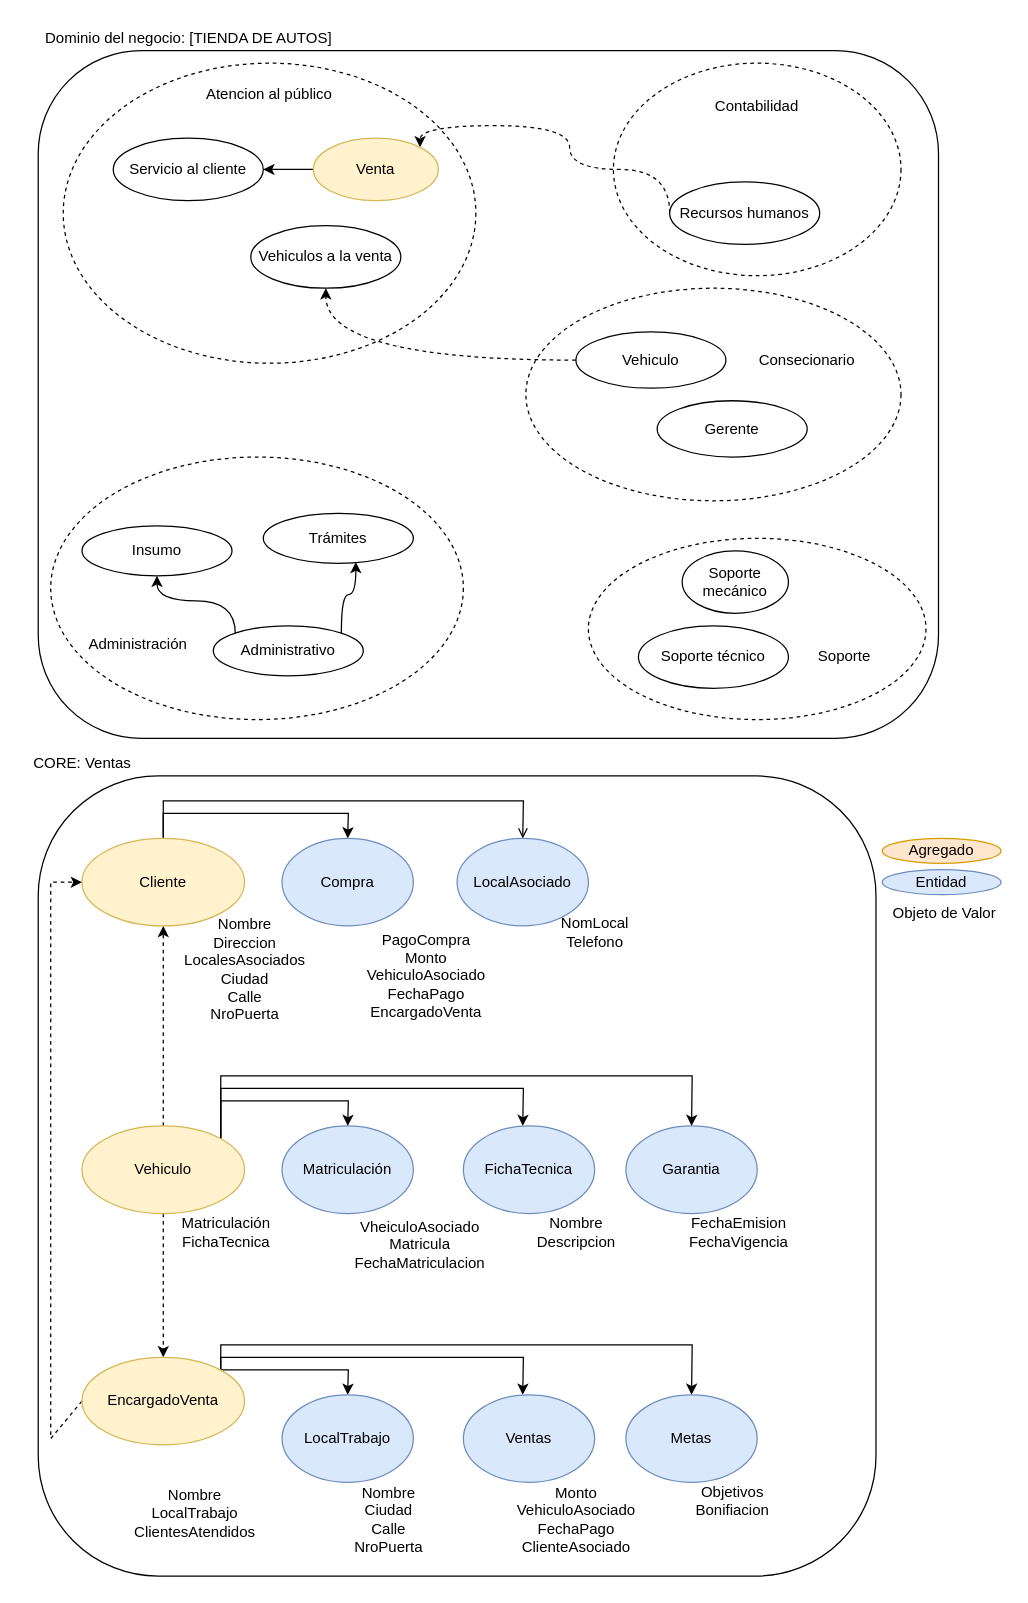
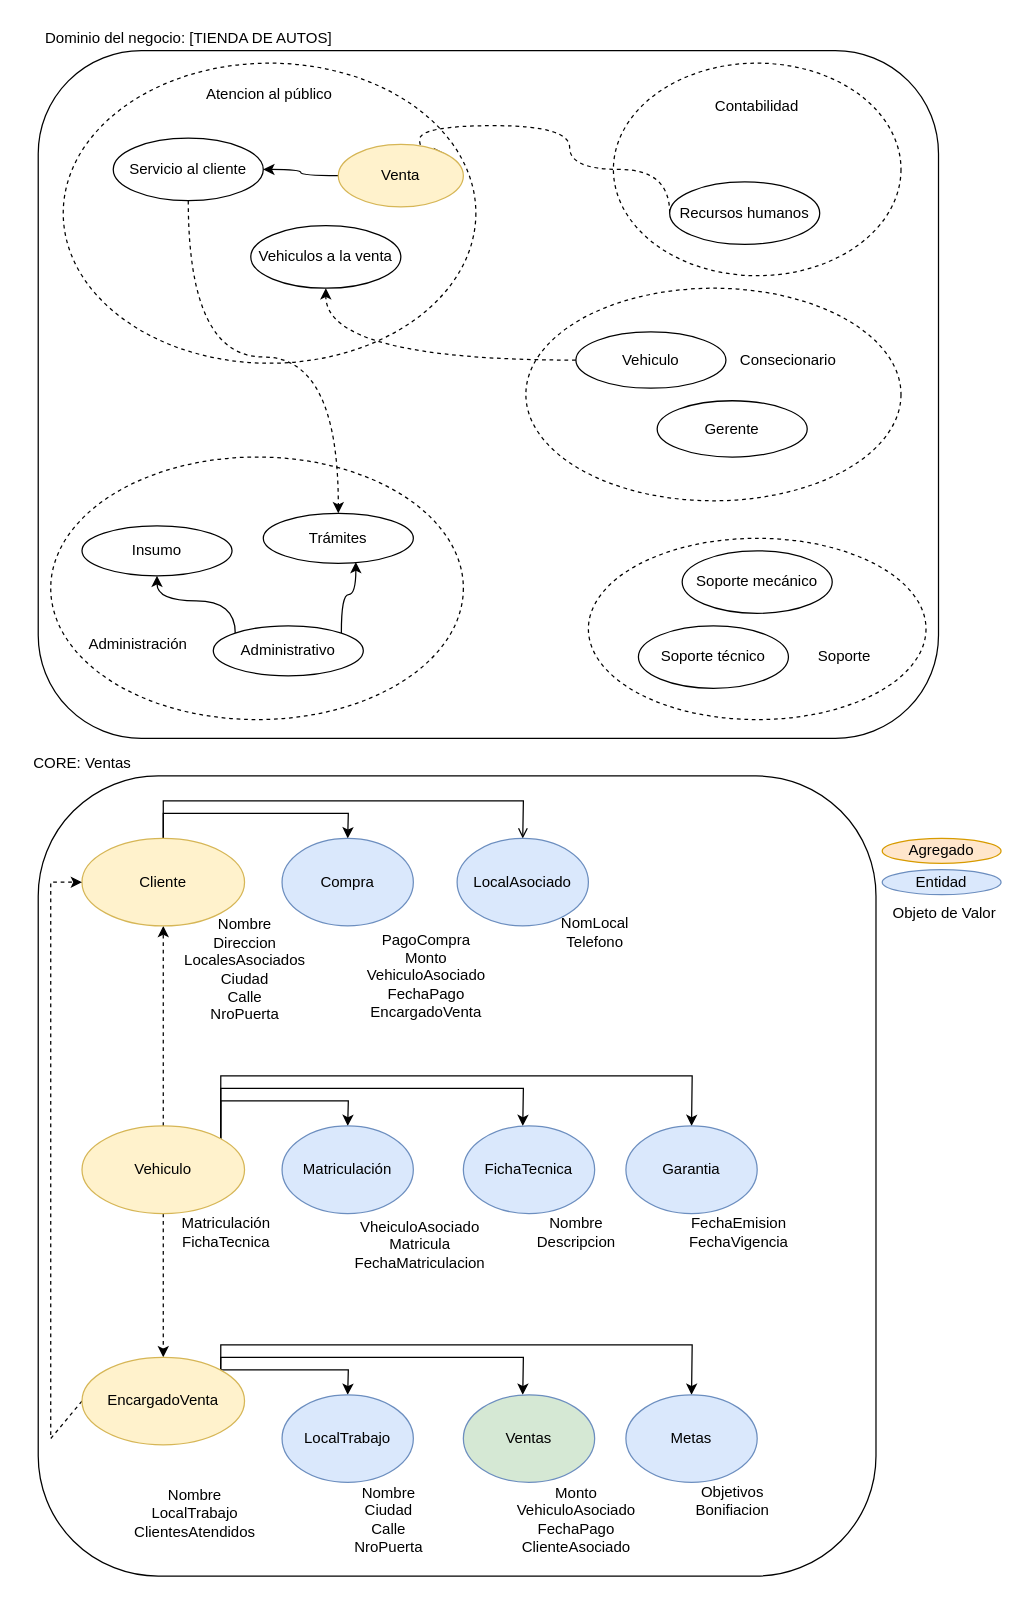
- <mxCell id="30" value="Venta" style="ellipse;whiteSpace=wrap;html=1;fillColor=#fff2cc;strokeColor=#d6b656;" parent="1" vertex="1"><mxGeometry x="250" y="110" width="100" height="50" as="geometry" /></mxCell>
+ <mxCell id="30" value="Venta" style="ellipse;whiteSpace=wrap;html=1;fillColor=#fff2cc;strokeColor=#d6b656;" parent="1" vertex="1"><mxGeometry x="270" y="115" width="100" height="50" as="geometry" /></mxCell>
+ <mxCell id="31" style="edgeStyle=orthogonalEdgeStyle;curved=1;rounded=0;orthogonalLoop=1;jettySize=auto;html=1;exitX=0.5;exitY=1;exitDx=0;exitDy=0;entryX=0.5;entryY=0;entryDx=0;entryDy=0;dashed=1;" parent="1" source="6" target="18" edge="1"><mxGeometry relative="1" as="geometry" /></mxCell>
- <mxCell id="28" value="Consecionario" style="text;html=1;strokeColor=none;fillColor=none;align=center;verticalAlign=middle;whiteSpace=wrap;rounded=0;" parent="1" vertex="1"><mxGeometry x="600" y="272.5" width="90" height="30" as="geometry" /></mxCell>
+ <mxCell id="28" value="Consecionario" style="text;html=1;strokeColor=none;fillColor=none;align=center;verticalAlign=middle;whiteSpace=wrap;rounded=0;" parent="1" vertex="1"><mxGeometry x="585" y="272.5" width="90" height="30" as="geometry" /></mxCell>
- <mxCell id="21" value="Soporte mecánico" style="ellipse;whiteSpace=wrap;html=1;" parent="1" vertex="1"><mxGeometry x="545" y="440" width="85" height="50" as="geometry" /></mxCell>
+ <mxCell id="21" value="Soporte mecánico" style="ellipse;whiteSpace=wrap;html=1;" parent="1" vertex="1"><mxGeometry x="545" y="440" width="120" height="50" as="geometry" /></mxCell>
- <mxCell id="66" value="Ventas" style="ellipse;whiteSpace=wrap;html=1;fillColor=#dae8fc;strokeColor=#6c8ebf;" parent="1" vertex="1"><mxGeometry x="370" y="1115" width="105" height="70" as="geometry" /></mxCell>
+ <mxCell id="66" value="Ventas" style="ellipse;whiteSpace=wrap;html=1;fillColor=#d5e8d4;strokeColor=#6c8ebf;" parent="1" vertex="1"><mxGeometry x="370" y="1115" width="105" height="70" as="geometry" /></mxCell>
